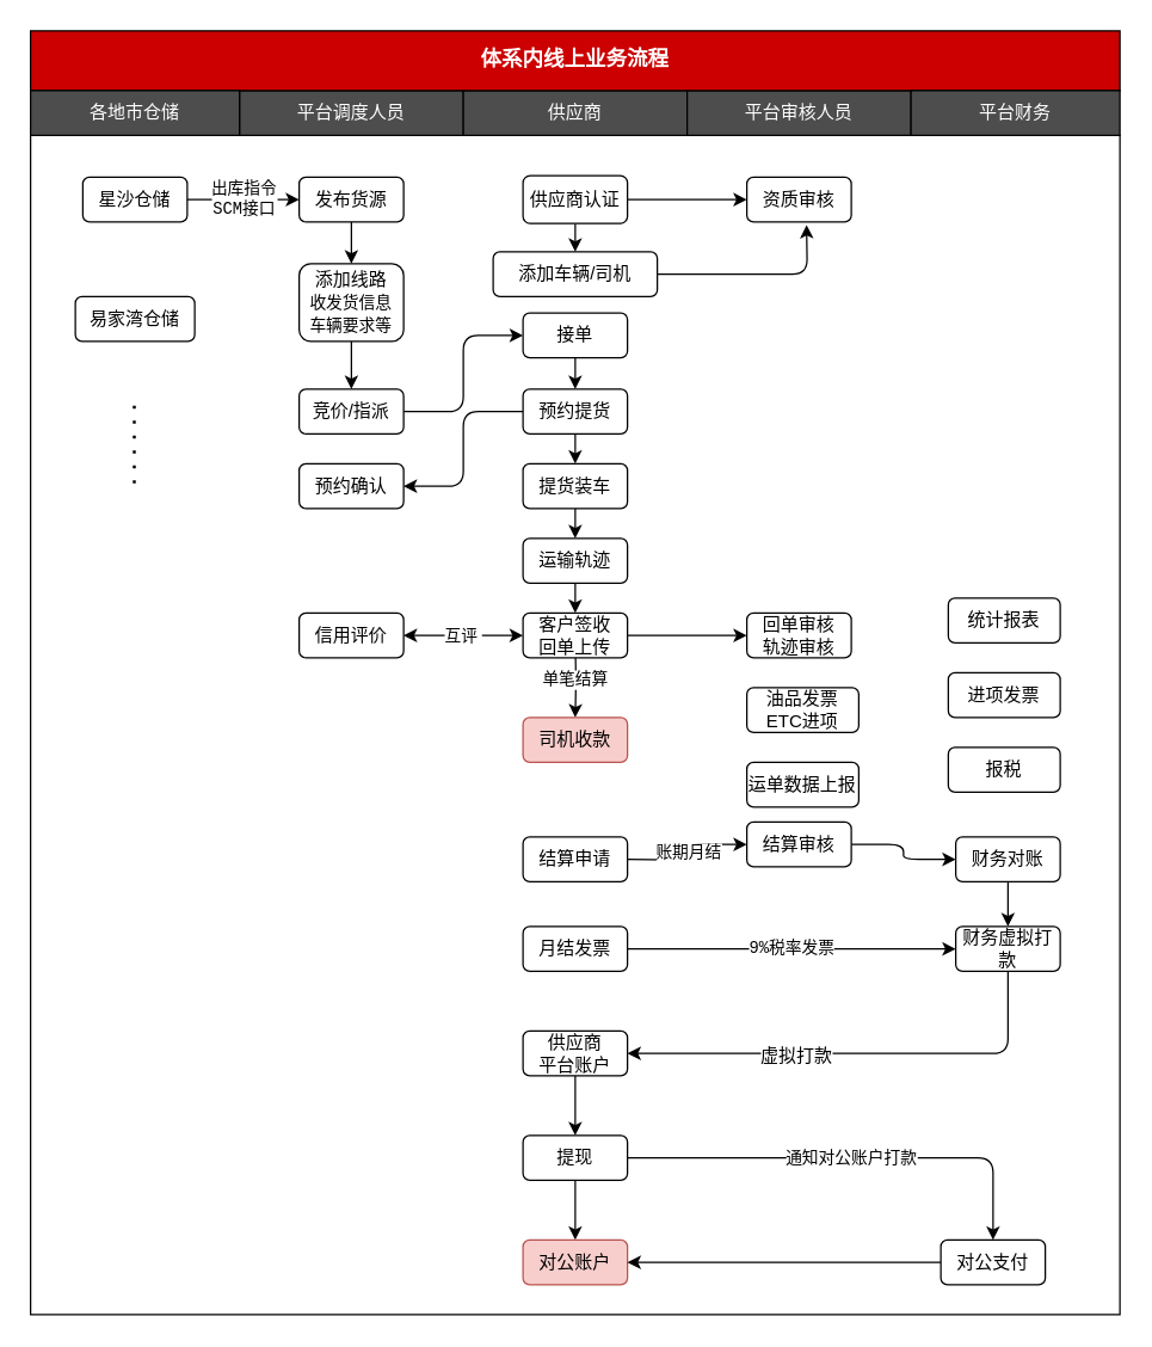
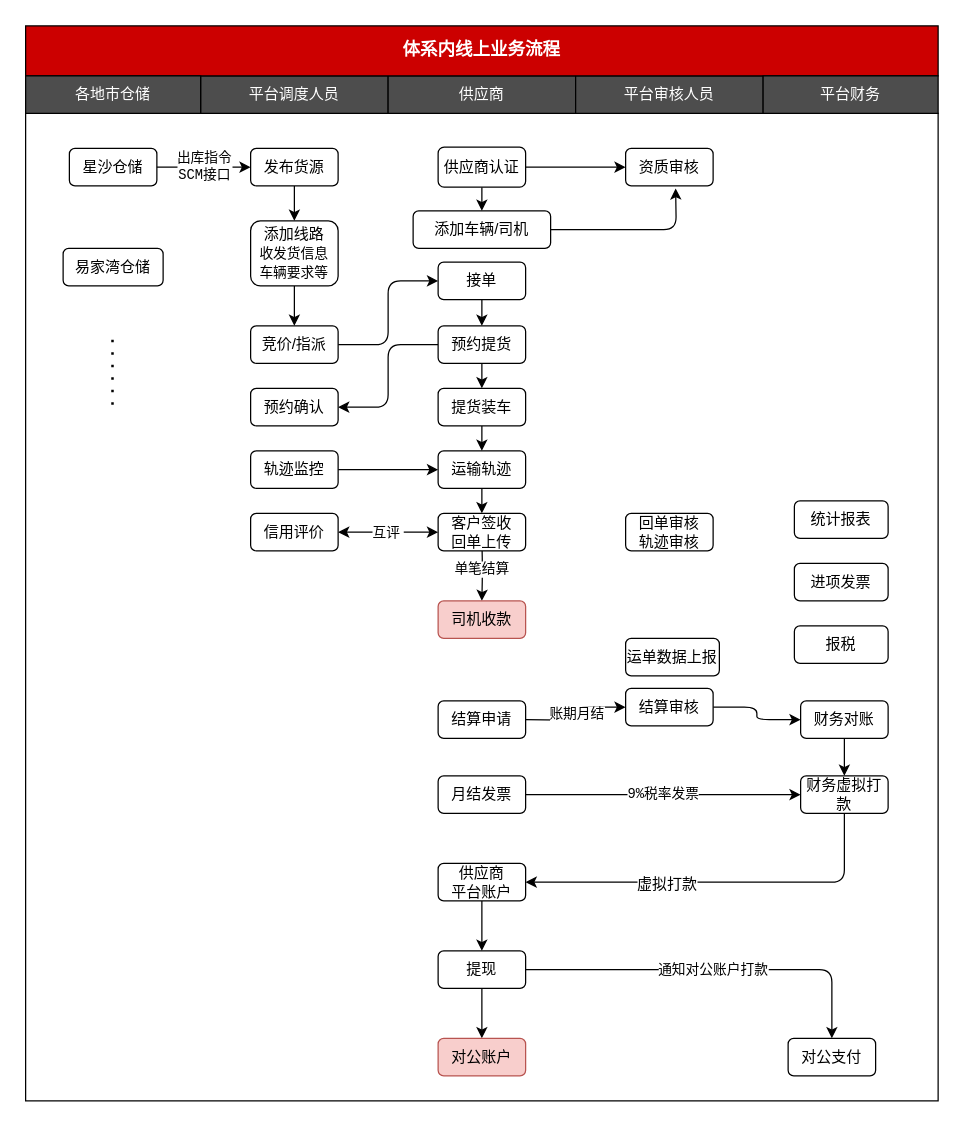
+ <mxCell id="66" value="轨迹监控" style="rounded=1;whiteSpace=wrap;html=1;" vertex="1" parent="1"><mxGeometry x="200" y="360" width="70" height="30" as="geometry" /></mxCell>
+ <mxCell id="65" style="edgeStyle=orthogonalEdgeStyle;rounded=1;orthogonalLoop=1;jettySize=auto;html=1;startArrow=none;startFill=0;" edge="1" parent="1" source="66" target="64"><mxGeometry relative="1" as="geometry" /></mxCell>
- <mxCell id="21" style="edgeStyle=orthogonalEdgeStyle;rounded=1;orthogonalLoop=1;jettySize=auto;html=1;entryX=0;entryY=0.5;entryDx=0;entryDy=0;" edge="1" parent="1" source="23" target="55"><mxGeometry relative="1" as="geometry" /></mxCell>
- <mxCell id="42" value="油品发票&lt;br&gt;ETC进项" style="rounded=1;whiteSpace=wrap;html=1;" vertex="1" parent="1"><mxGeometry x="500" y="460" width="75" height="30" as="geometry" /></mxCell>
- <mxCell id="57" style="edgeStyle=orthogonalEdgeStyle;rounded=1;orthogonalLoop=1;jettySize=auto;html=1;startArrow=none;startFill=0;" edge="1" parent="1" source="58" target="36"><mxGeometry relative="1" as="geometry" /></mxCell>
